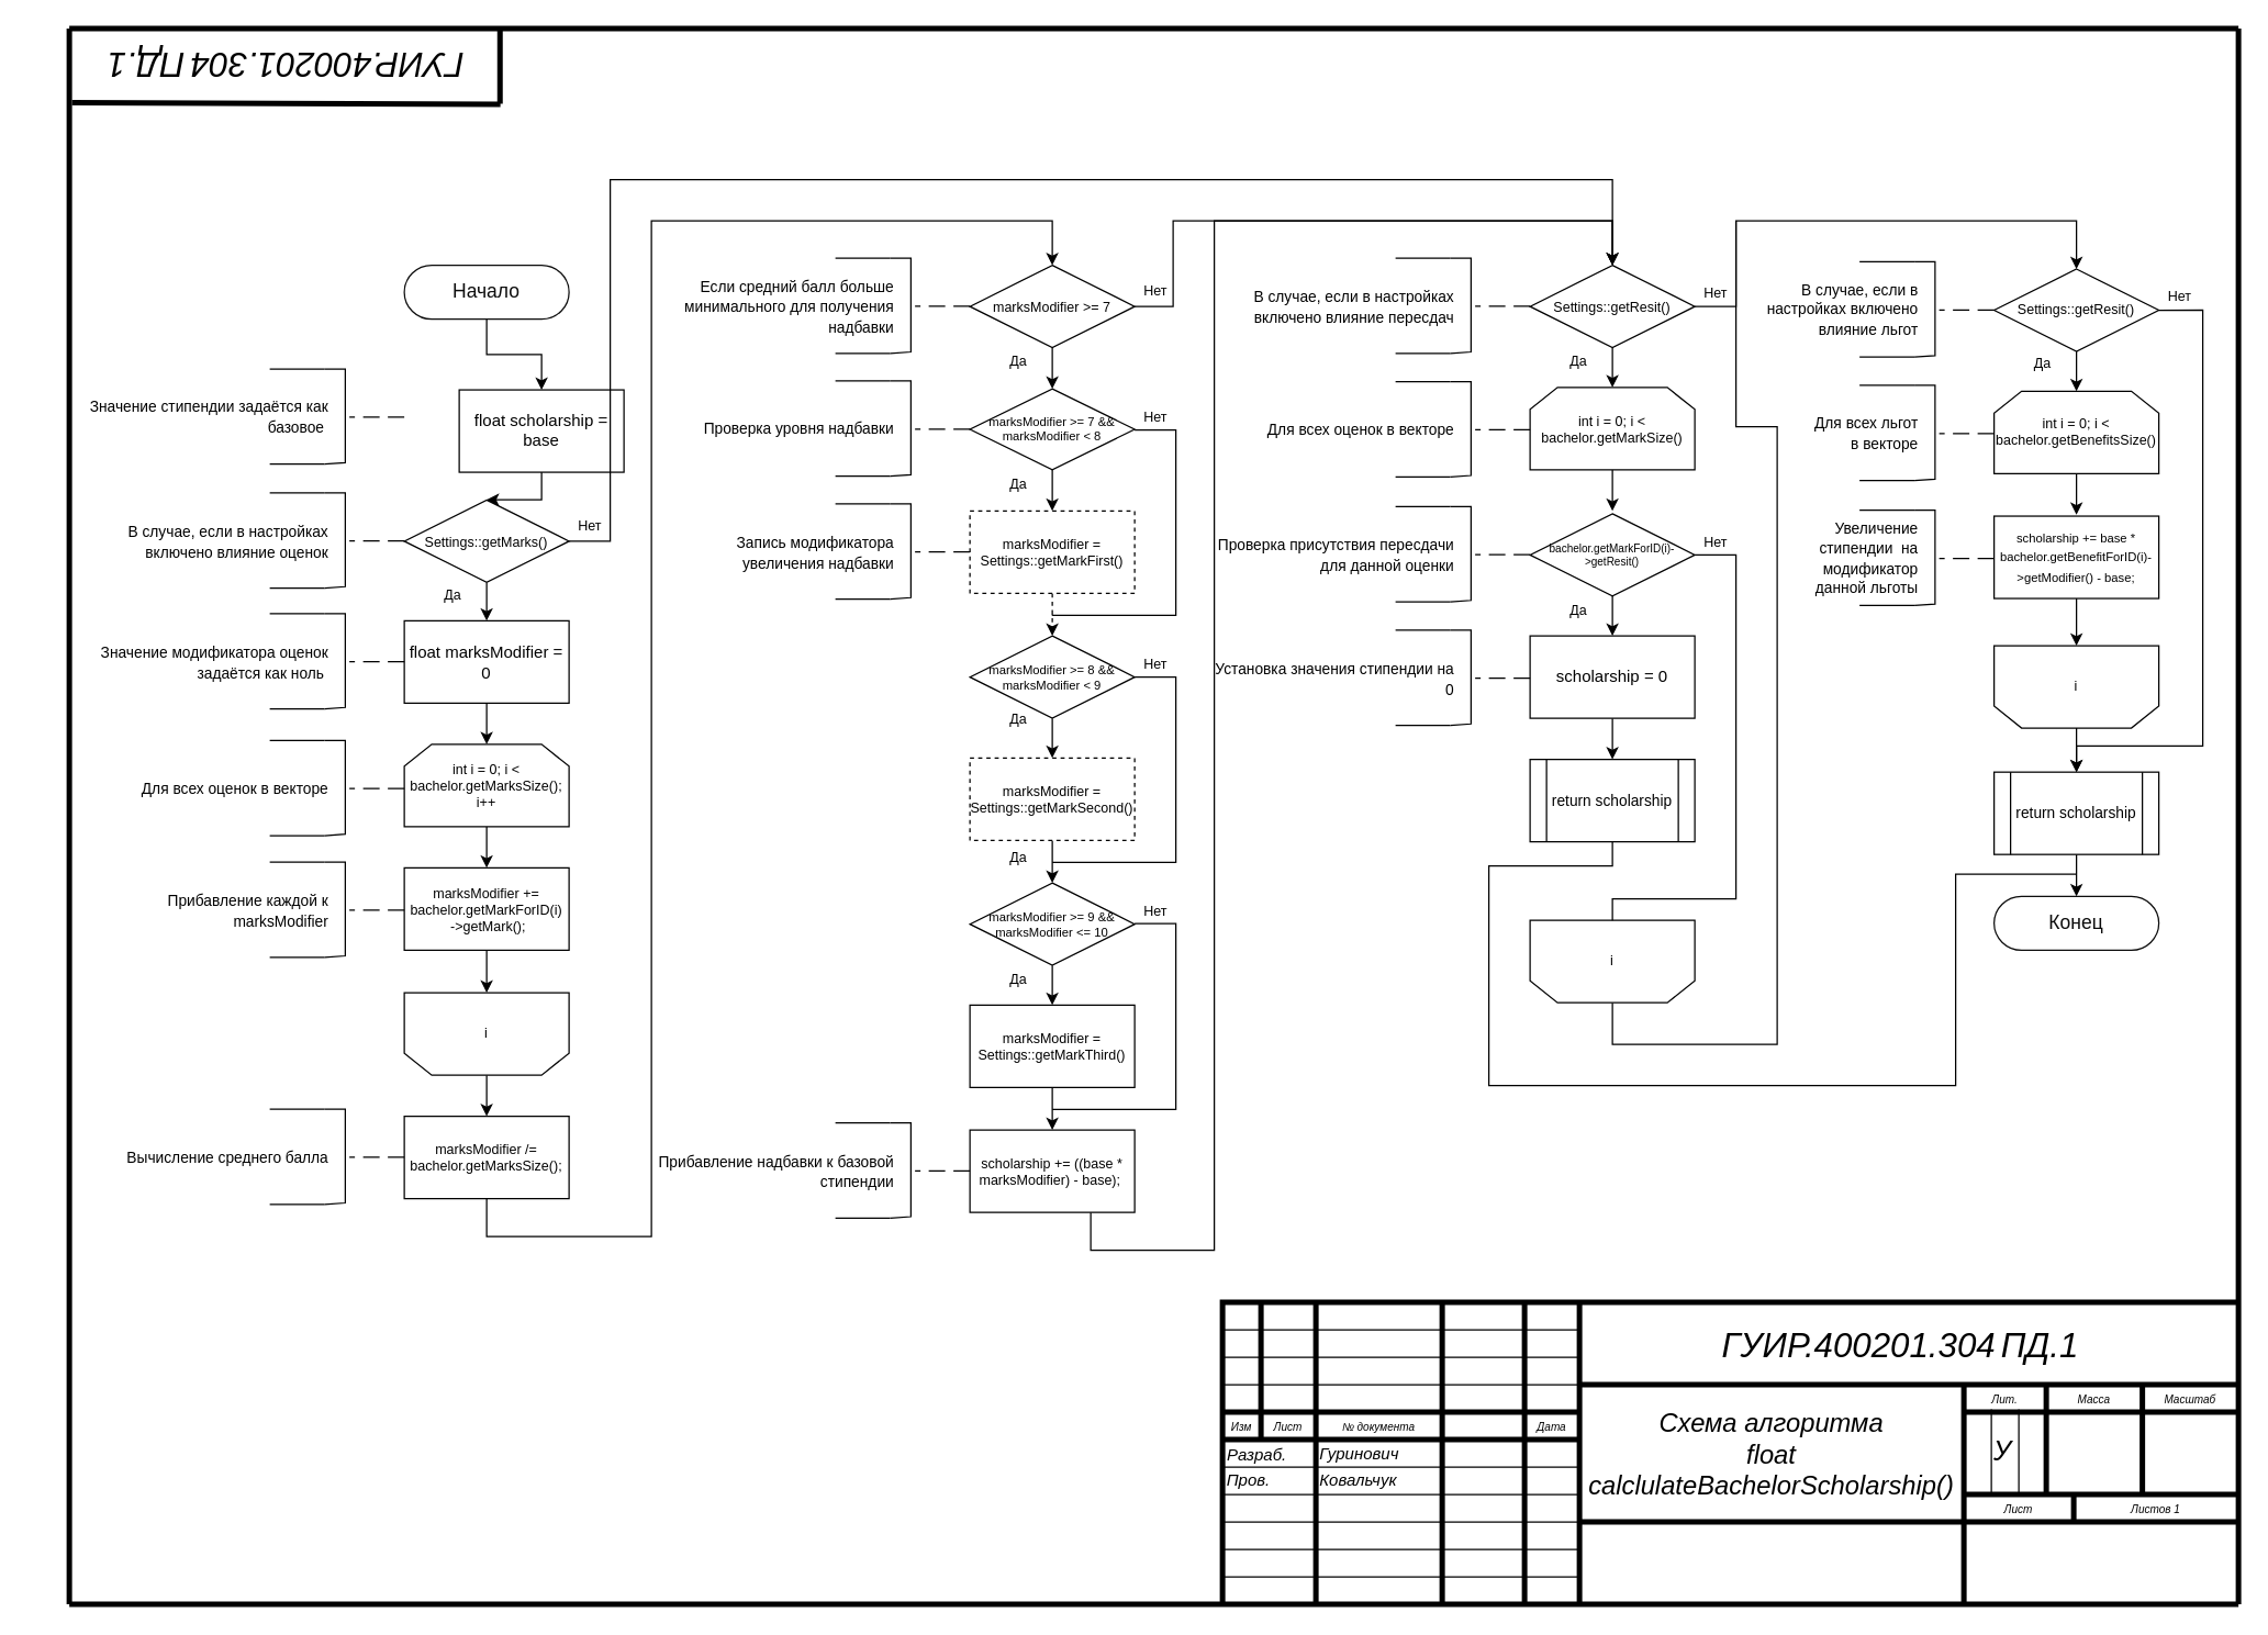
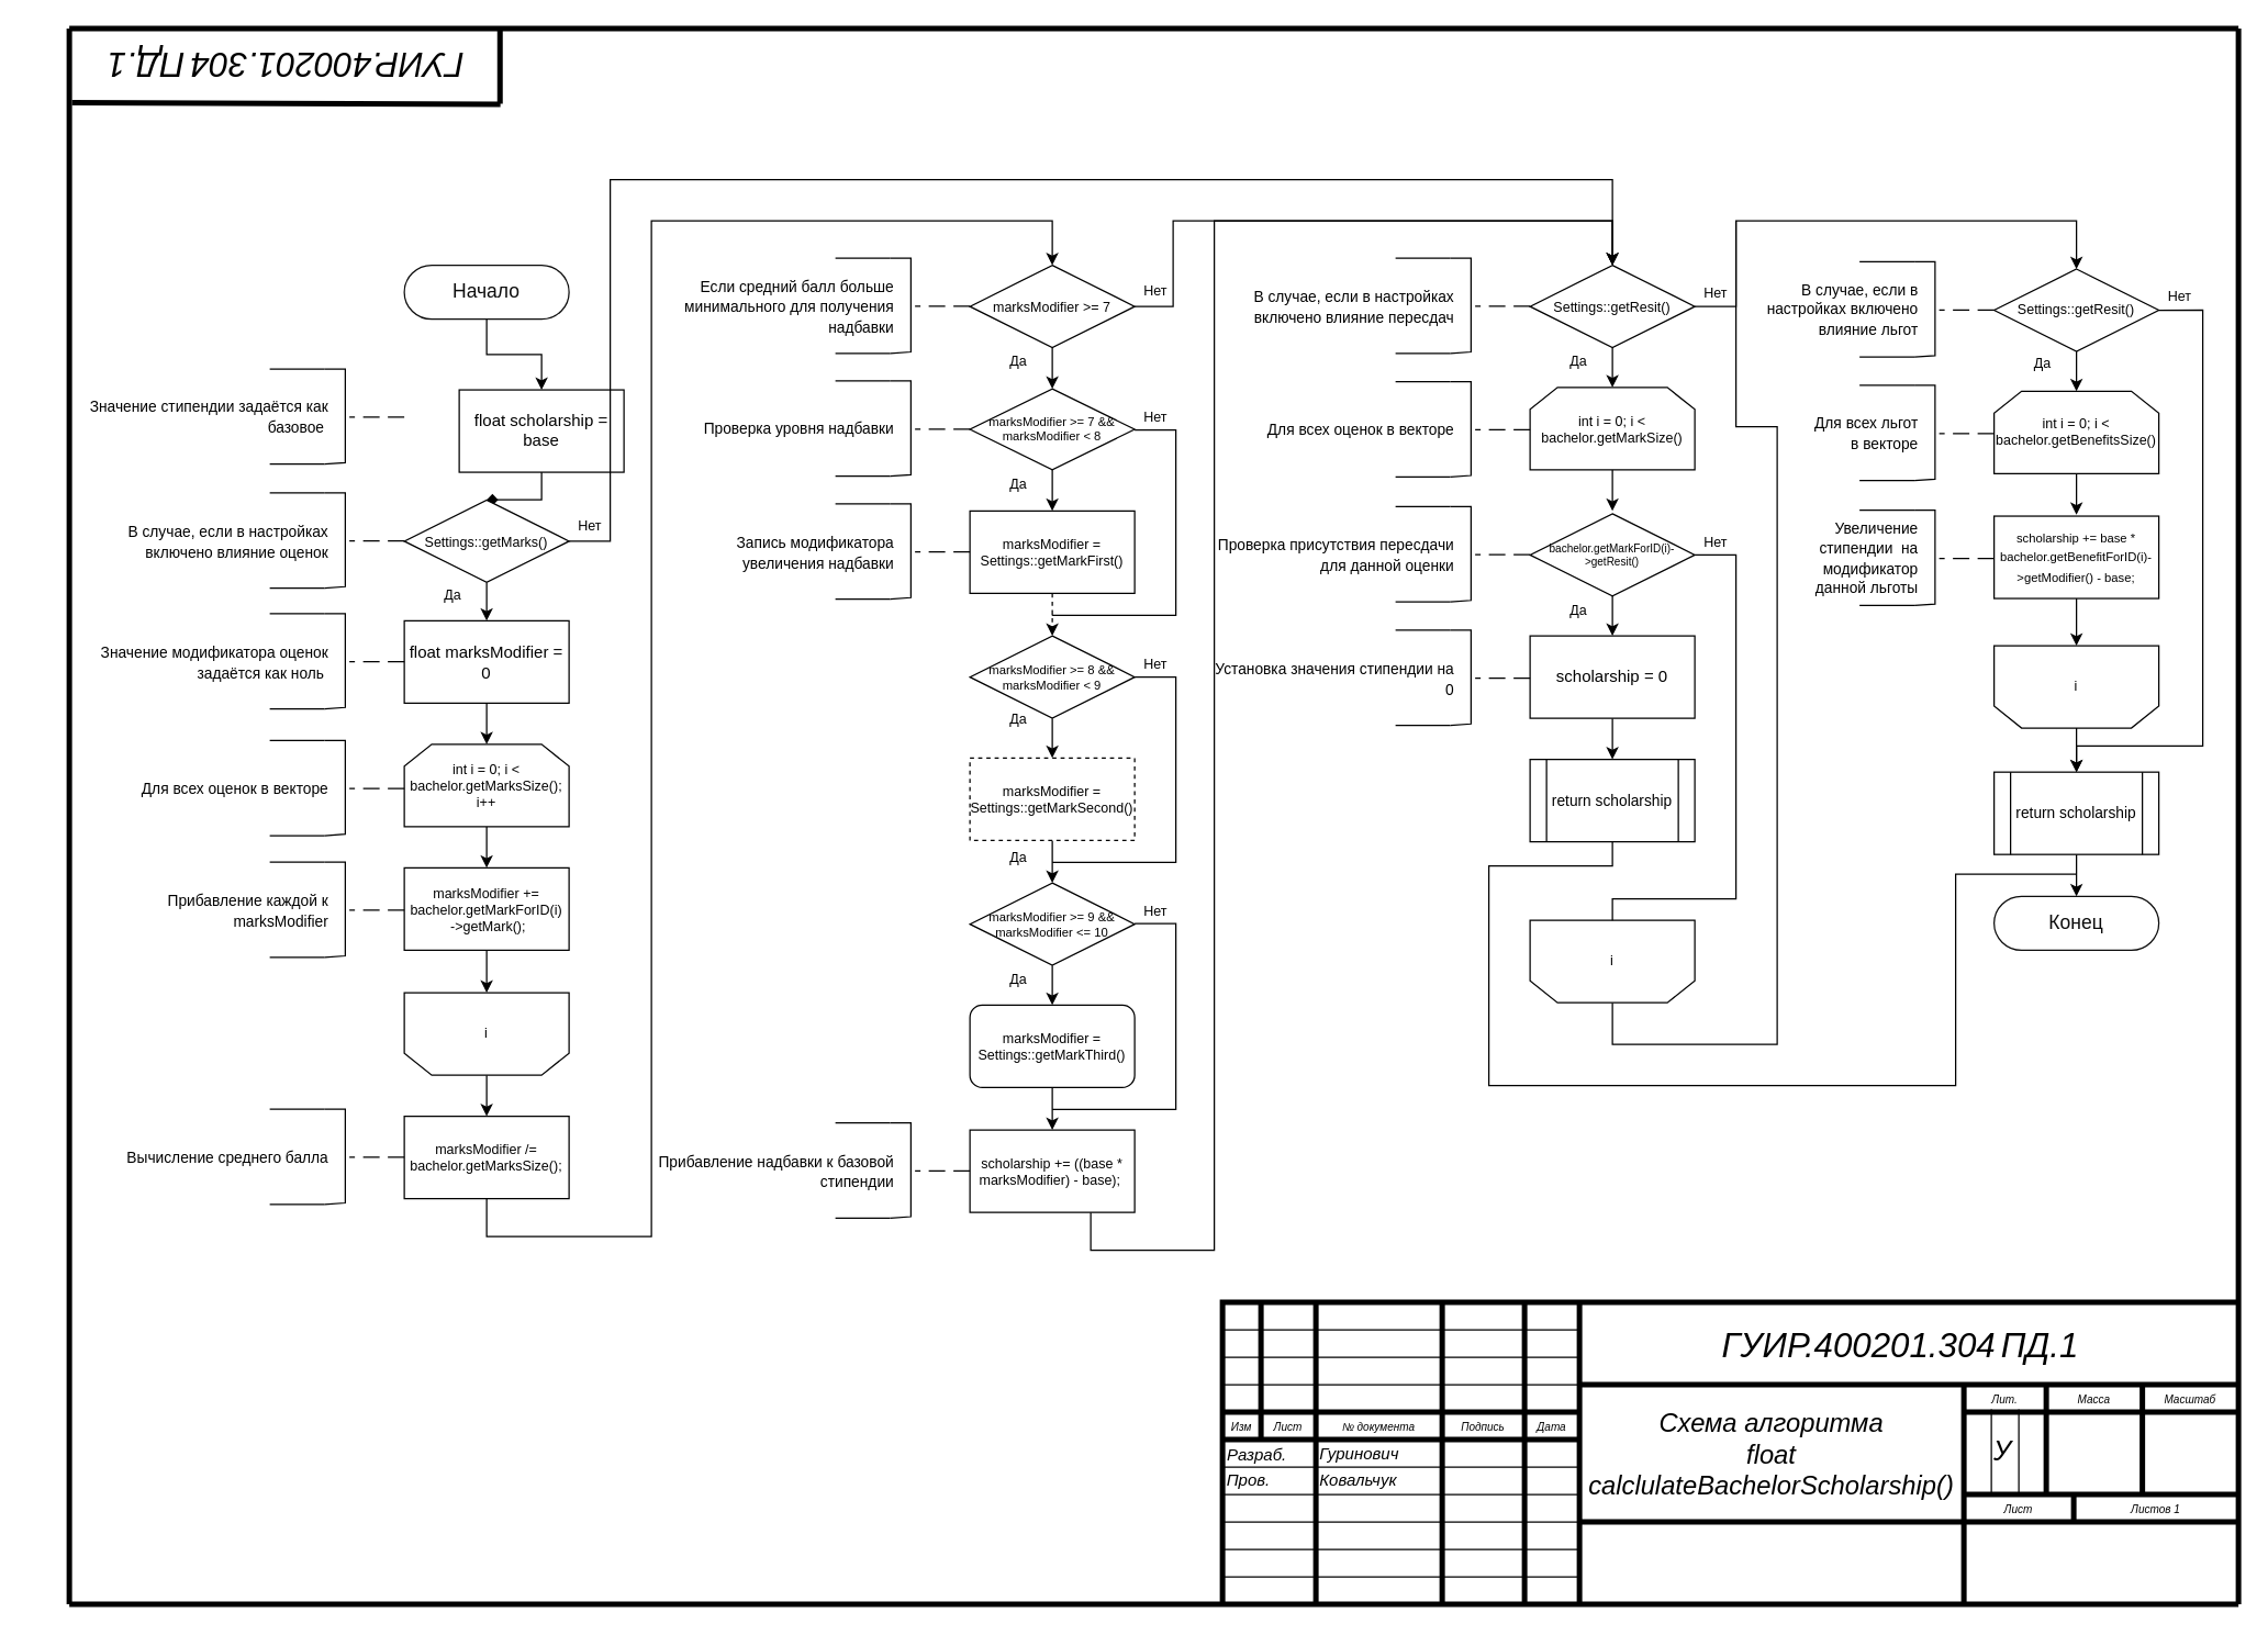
- <mxCell id="54" value="" style="edgeStyle=orthogonalEdgeStyle;rounded=0;orthogonalLoop=1;jettySize=auto;html=1;entryX=0.5;entryY=0;entryDx=0;entryDy=0;" parent="1" source="55" target="60" edge="1"><mxGeometry relative="1" as="geometry"><mxPoint x="444" y="431.7" as="targetPoint" /></mxGeometry></mxCell>
+ <mxCell id="54" value="" style="edgeStyle=orthogonalEdgeStyle;rounded=0;orthogonalLoop=1;jettySize=auto;html=1;entryX=0.5;entryY=0;entryDx=0;entryDy=0;endArrow=diamond;" parent="1" source="55" target="60" edge="1"><mxGeometry relative="1" as="geometry"><mxPoint x="444" y="431.7" as="targetPoint" /></mxGeometry></mxCell>
- <mxCell id="83" value="marksModifier = Settings::getMarkFirst()" style="rounded=0;whiteSpace=wrap;html=1;fontSize=10;dashed=1;" parent="1" vertex="1"><mxGeometry x="706" y="371.7" width="120" height="60" as="geometry" /></mxCell>
+ <mxCell id="83" value="marksModifier = Settings::getMarkFirst()" style="rounded=0;whiteSpace=wrap;html=1;fontSize=10;" parent="1" vertex="1"><mxGeometry x="706" y="371.7" width="120" height="60" as="geometry" /></mxCell>
- <mxCell id="91" value="marksModifier = Settings::getMarkThird()" style="rounded=0;whiteSpace=wrap;html=1;fontSize=10;" parent="1" vertex="1"><mxGeometry x="706" y="731.7" width="120" height="60" as="geometry" /></mxCell>
+ <mxCell id="91" value="marksModifier = Settings::getMarkThird()" style="whiteSpace=wrap;html=1;fontSize=10;rounded=1;" parent="1" vertex="1"><mxGeometry x="706" y="731.7" width="120" height="60" as="geometry" /></mxCell>
+ <mxCell id="35" value="&lt;font style=&quot;font-size:8px;font-family:Arial;color:#000000;direction:ltr;letter-spacing:0px;line-height:120%;opacity:1&quot;&gt;&lt;i&gt;Подпись&lt;br/&gt;&lt;/i&gt;&lt;/font&gt;" style="verticalAlign=middle;align=center;vsdxID=32;fillColor=none;gradientColor=none;shape=stencil(nZBLDoAgDERP0z3SIyjew0SURgSD+Lu9kMZoXLhwN9O+tukAlrNpJg1SzDH4QW/URgNYgZTkjA4UkwJUgGXng+6DX1zLfmoymdXo17xh5zmRJ6Q42BWCfc2oJfdAr+Yv+AP9Cb7OJ3H/2JG1HNGz/84klThPVCc=);strokeColor=none;strokeWidth=4;spacingTop=-1;spacingBottom=-1;spacingLeft=-1;spacingRight=-1;labelBackgroundColor=none;rounded=0;html=1;whiteSpace=wrap;" parent="1" vertex="1"><mxGeometry x="1052" y="1030.2" width="56" height="16" as="geometry" /></mxCell>
